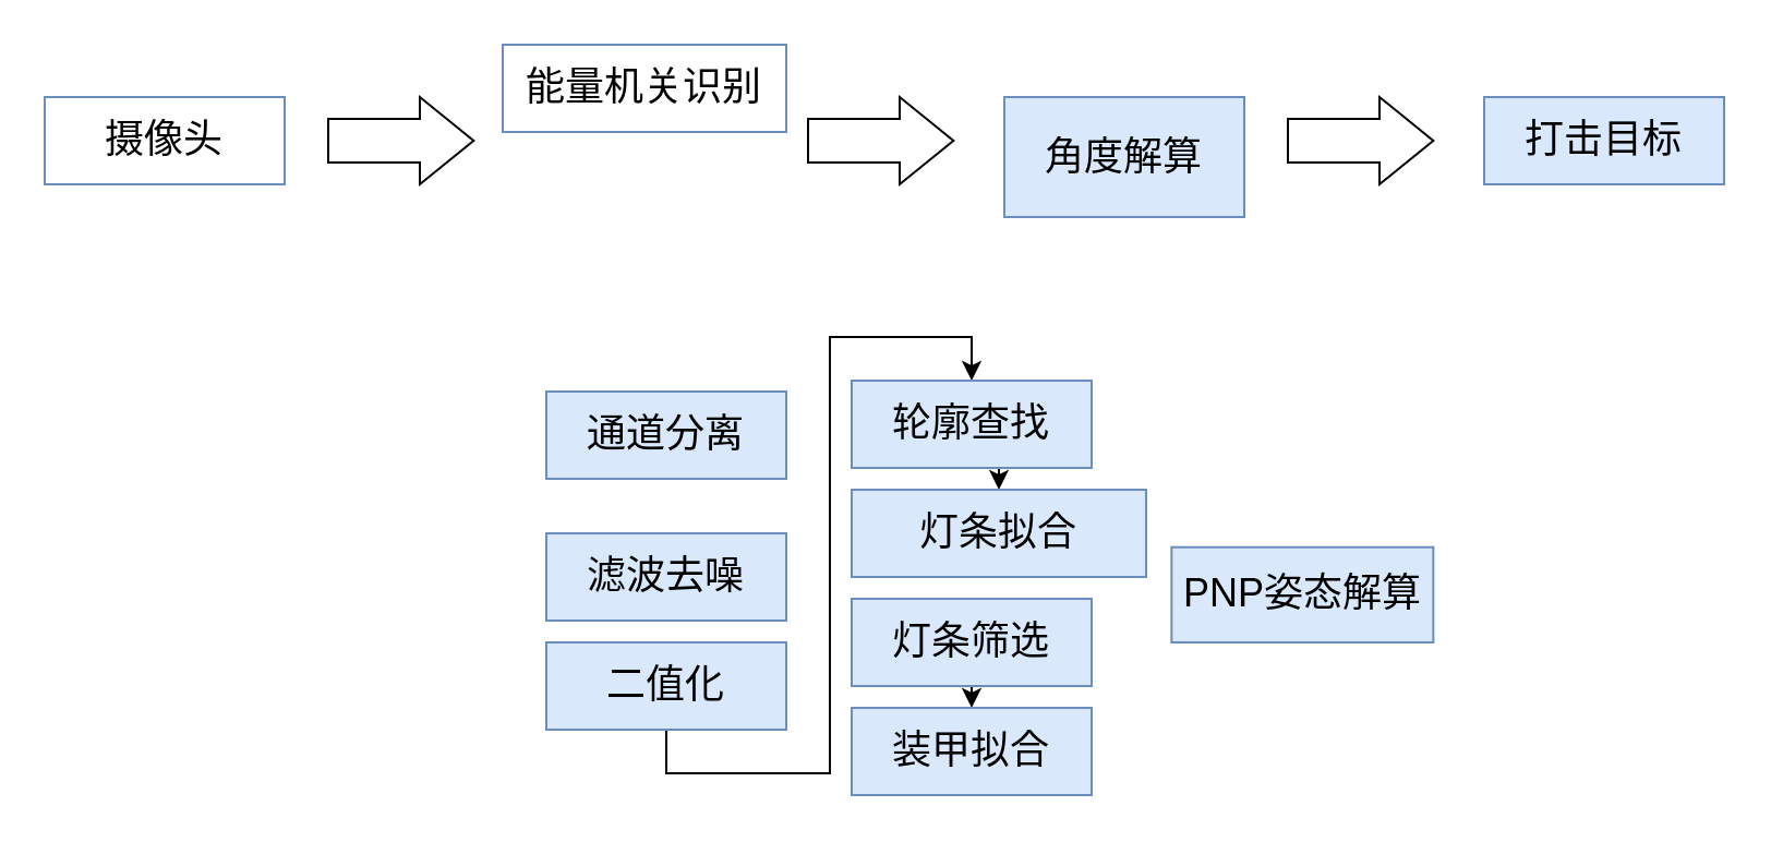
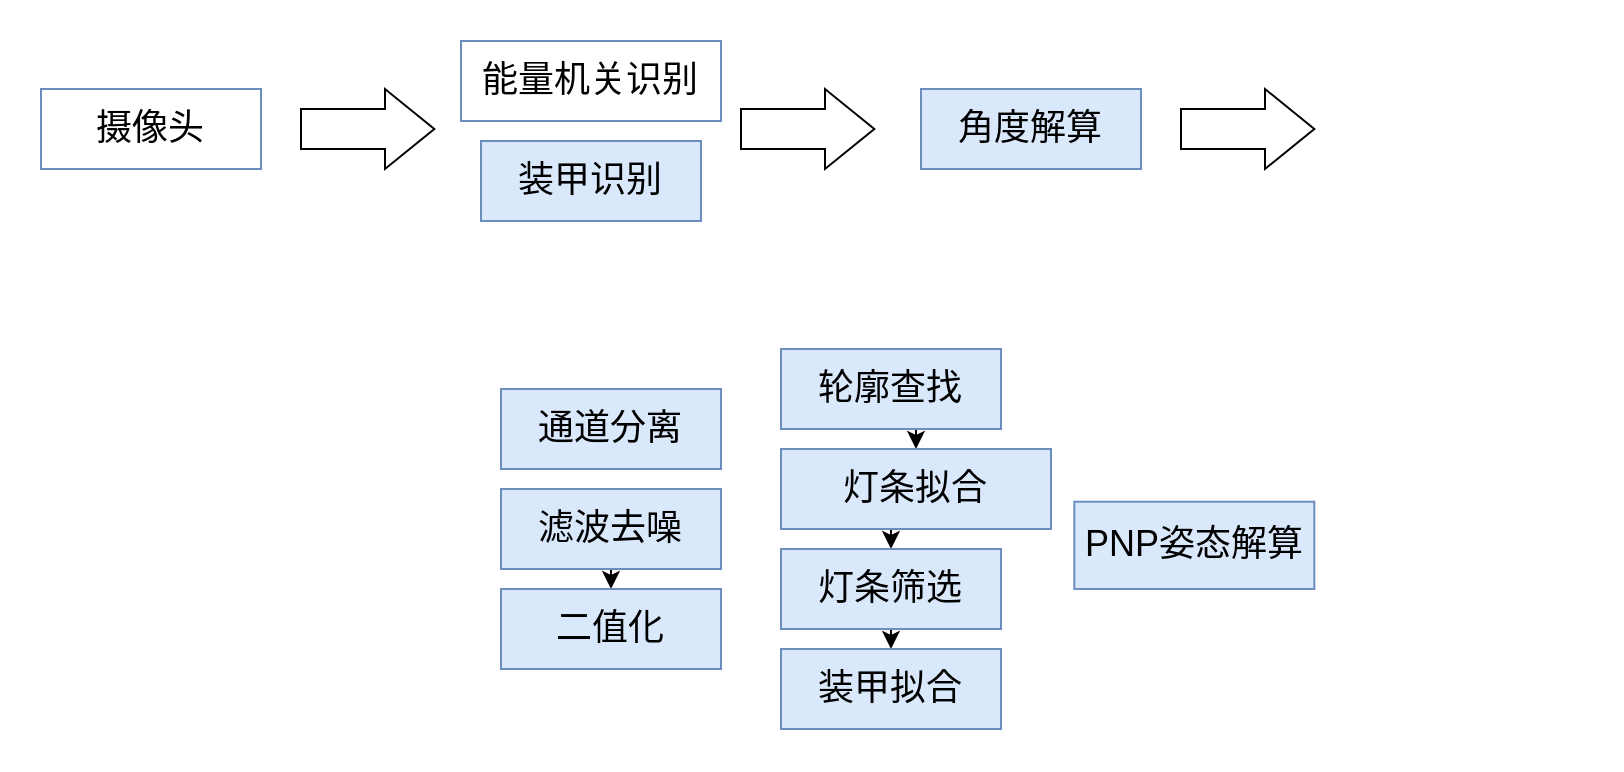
- <mxCell id="8" value="打击目标" style="rounded=0;whiteSpace=wrap;html=1;fillColor=#dae8fc;strokeColor=#6c8ebf;fontSize=18;" vertex="1" parent="1"><mxGeometry x="680" y="44" width="110" height="40" as="geometry" /></mxCell>
- <mxCell id="5" value="角度解算" style="rounded=0;whiteSpace=wrap;html=1;fillColor=#dae8fc;strokeColor=#6c8ebf;fontSize=18;" vertex="1" parent="1"><mxGeometry x="460" y="44" width="110" height="55" as="geometry" /></mxCell>
+ <mxCell id="5" value="角度解算" style="rounded=0;whiteSpace=wrap;html=1;fillColor=#dae8fc;strokeColor=#6c8ebf;fontSize=18;" vertex="1" parent="1"><mxGeometry x="460" y="44" width="110" height="40" as="geometry" /></mxCell>
+ <mxCell id="2" value="装甲识别" style="rounded=0;whiteSpace=wrap;html=1;fillColor=#dae8fc;strokeColor=#6c8ebf;fontSize=18;" parent="1" vertex="1"><mxGeometry x="240" y="70" width="110" height="40" as="geometry" /></mxCell>
- <mxCell id="10" value="通道分离" style="rounded=0;whiteSpace=wrap;html=1;fillColor=#dae8fc;strokeColor=#6c8ebf;fontSize=18;" vertex="1" parent="1"><mxGeometry x="250" y="179" width="110" height="40" as="geometry" /></mxCell>
+ <mxCell id="10" value="通道分离" style="rounded=0;whiteSpace=wrap;html=1;fillColor=#dae8fc;strokeColor=#6c8ebf;fontSize=18;" vertex="1" parent="1"><mxGeometry x="250" y="194" width="110" height="40" as="geometry" /></mxCell>
- <mxCell id="13" style="edgeStyle=orthogonalEdgeStyle;rounded=0;orthogonalLoop=1;jettySize=auto;html=1;exitX=0.5;exitY=1;exitDx=0;exitDy=0;entryX=0.5;entryY=0;entryDx=0;entryDy=0;" edge="1" parent="1" source="14" target="16"><mxGeometry relative="1" as="geometry"><Array as="points"><mxPoint x="305" y="354" /><mxPoint x="380" y="354" /><mxPoint x="380" y="154" /><mxPoint x="445" y="154" /></Array></mxGeometry></mxCell>
+ <mxCell id="17" style="edgeStyle=orthogonalEdgeStyle;rounded=0;orthogonalLoop=1;jettySize=auto;html=1;exitX=0.5;exitY=1;exitDx=0;exitDy=0;entryX=0.5;entryY=0;entryDx=0;entryDy=0;" edge="1" parent="1" source="18" target="20"><mxGeometry relative="1" as="geometry" /></mxCell>
+ <mxCell id="11" style="edgeStyle=orthogonalEdgeStyle;rounded=0;orthogonalLoop=1;jettySize=auto;html=1;exitX=0.5;exitY=1;exitDx=0;exitDy=0;entryX=0.5;entryY=0;entryDx=0;entryDy=0;" edge="1" parent="1" source="12" target="14"><mxGeometry relative="1" as="geometry" /></mxCell>
